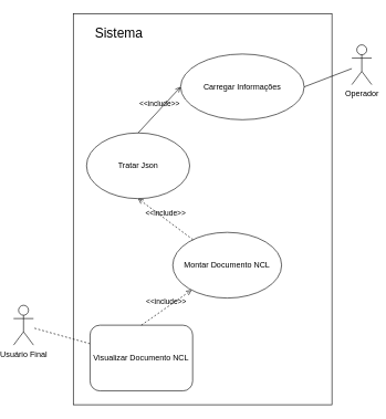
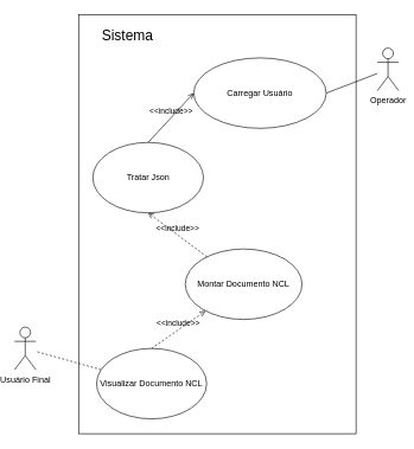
- <mxCell id="13" value="Carregar Informações" style="ellipse;whiteSpace=wrap;html=1;" parent="1" vertex="1"><mxGeometry x="271.876" y="80.997" width="186.244" height="99.13" as="geometry" /></mxCell>
+ <mxCell id="13" value="Carregar Usuário" style="ellipse;whiteSpace=wrap;html=1;" parent="1" vertex="1"><mxGeometry x="271.876" y="80.997" width="186.244" height="99.13" as="geometry" /></mxCell>
- <mxCell id="8" value="Visualizar Documento NCL" style="whiteSpace=wrap;html=1;rounded=1;" parent="1" vertex="1"><mxGeometry x="135.3" y="490" width="154.7" height="99.13" as="geometry" /></mxCell>
+ <mxCell id="8" value="Visualizar Documento NCL" style="ellipse;whiteSpace=wrap;html=1;" parent="1" vertex="1"><mxGeometry x="135.3" y="490" width="154.7" height="99.13" as="geometry" /></mxCell>
